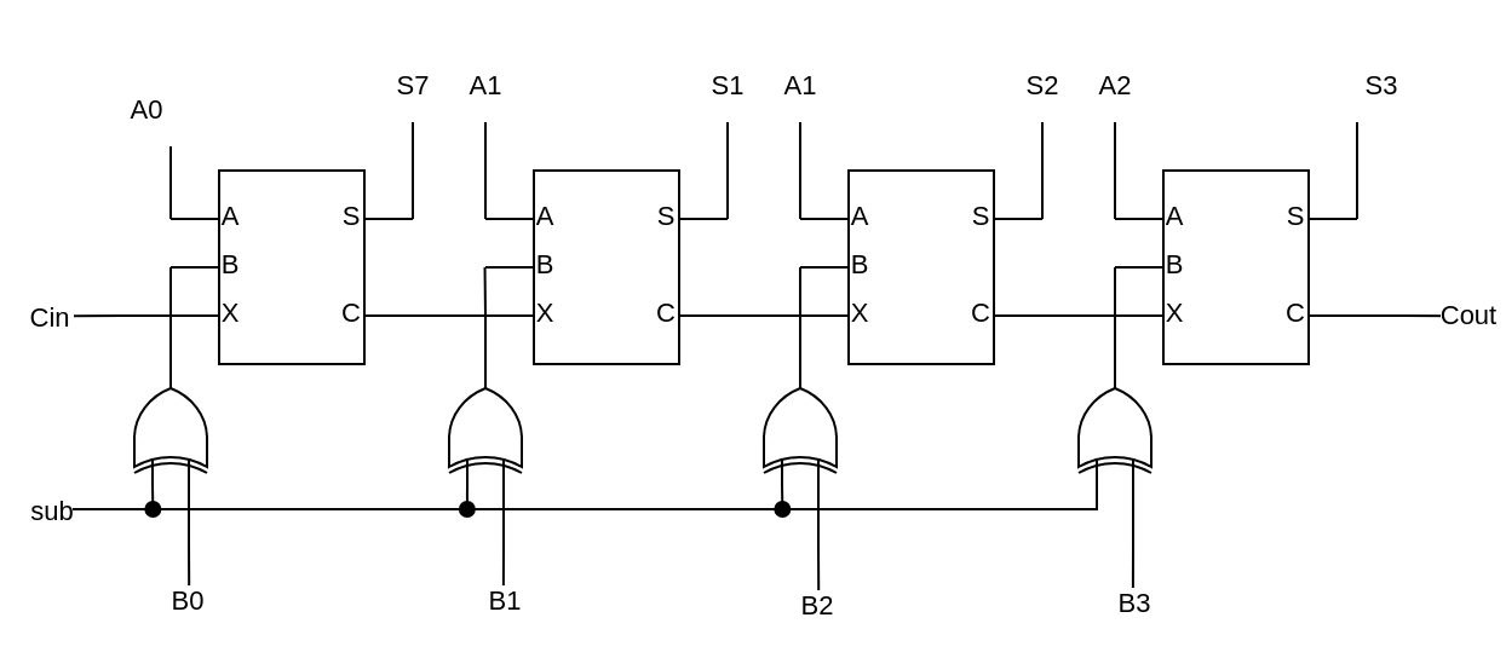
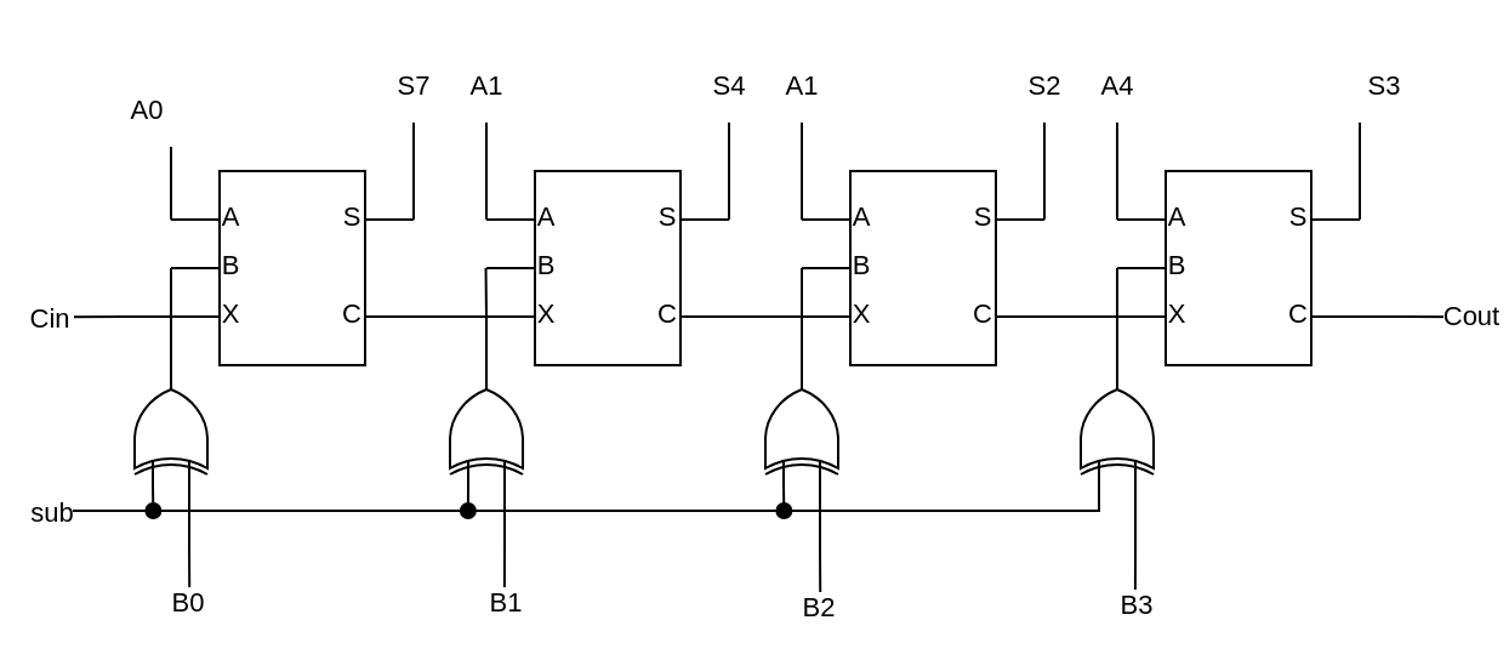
- <mxCell id="23" value="S1" style="text;html=1;align=center;verticalAlign=middle;resizable=0;points=[];autosize=1;strokeColor=none;fillColor=none;fontFamily=Helvetica;fontSize=11;fontColor=default;labelBackgroundColor=default;" vertex="1" parent="1"><mxGeometry x="280" y="20" width="40" height="30" as="geometry" /></mxCell>
+ <mxCell id="23" value="S4" style="text;html=1;align=center;verticalAlign=middle;resizable=0;points=[];autosize=1;strokeColor=none;fillColor=none;fontFamily=Helvetica;fontSize=11;fontColor=default;labelBackgroundColor=default;" vertex="1" parent="1"><mxGeometry x="280" y="20" width="40" height="30" as="geometry" /></mxCell>
- <mxCell id="26" value="A2" style="text;html=1;align=center;verticalAlign=middle;resizable=0;points=[];autosize=1;strokeColor=none;fillColor=none;fontFamily=Helvetica;fontSize=11;fontColor=default;labelBackgroundColor=default;" vertex="1" parent="1"><mxGeometry x="440" y="20" width="40" height="30" as="geometry" /></mxCell>
+ <mxCell id="26" value="A4" style="text;html=1;align=center;verticalAlign=middle;resizable=0;points=[];autosize=1;strokeColor=none;fillColor=none;fontFamily=Helvetica;fontSize=11;fontColor=default;labelBackgroundColor=default;" vertex="1" parent="1"><mxGeometry x="440" y="20" width="40" height="30" as="geometry" /></mxCell>
